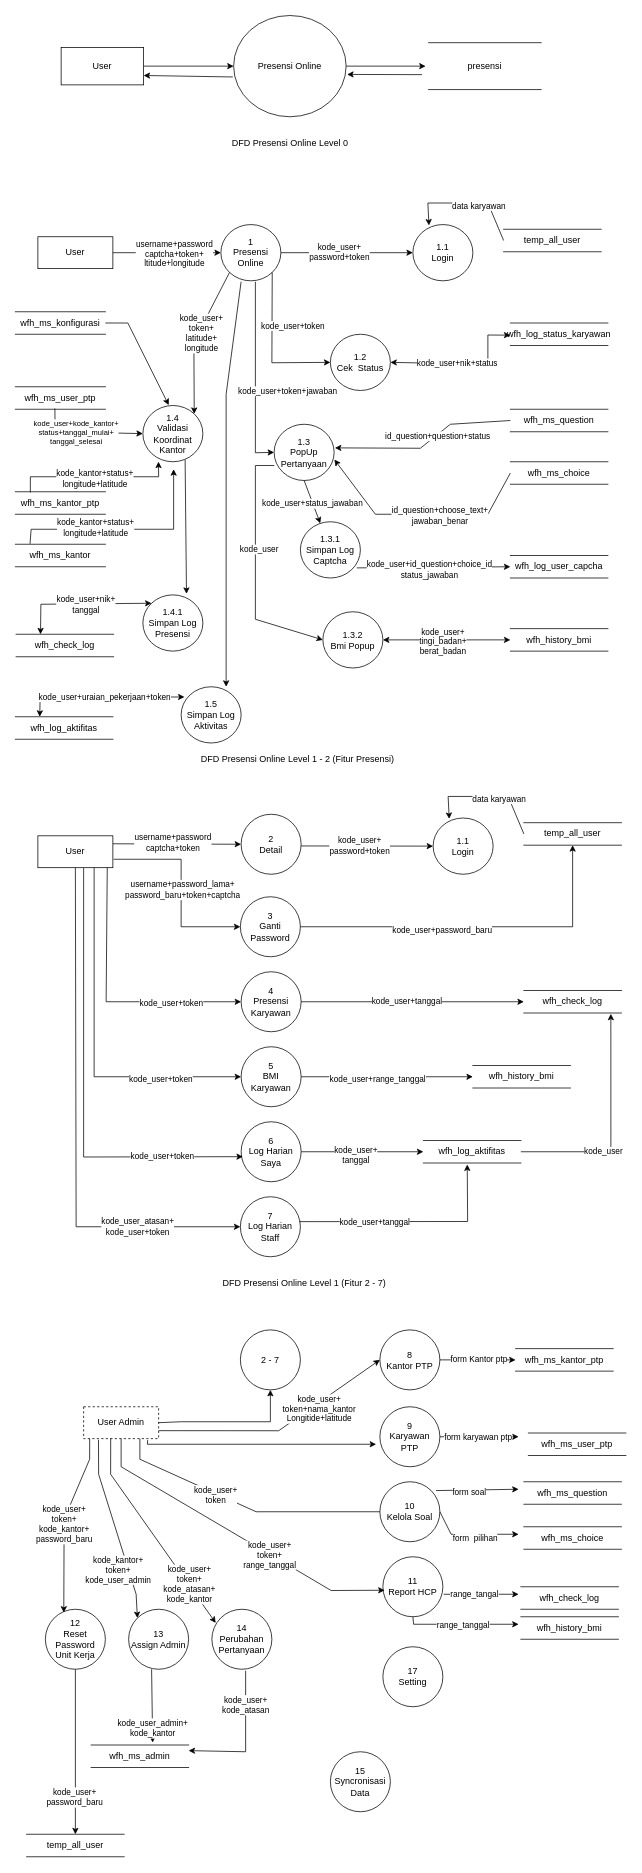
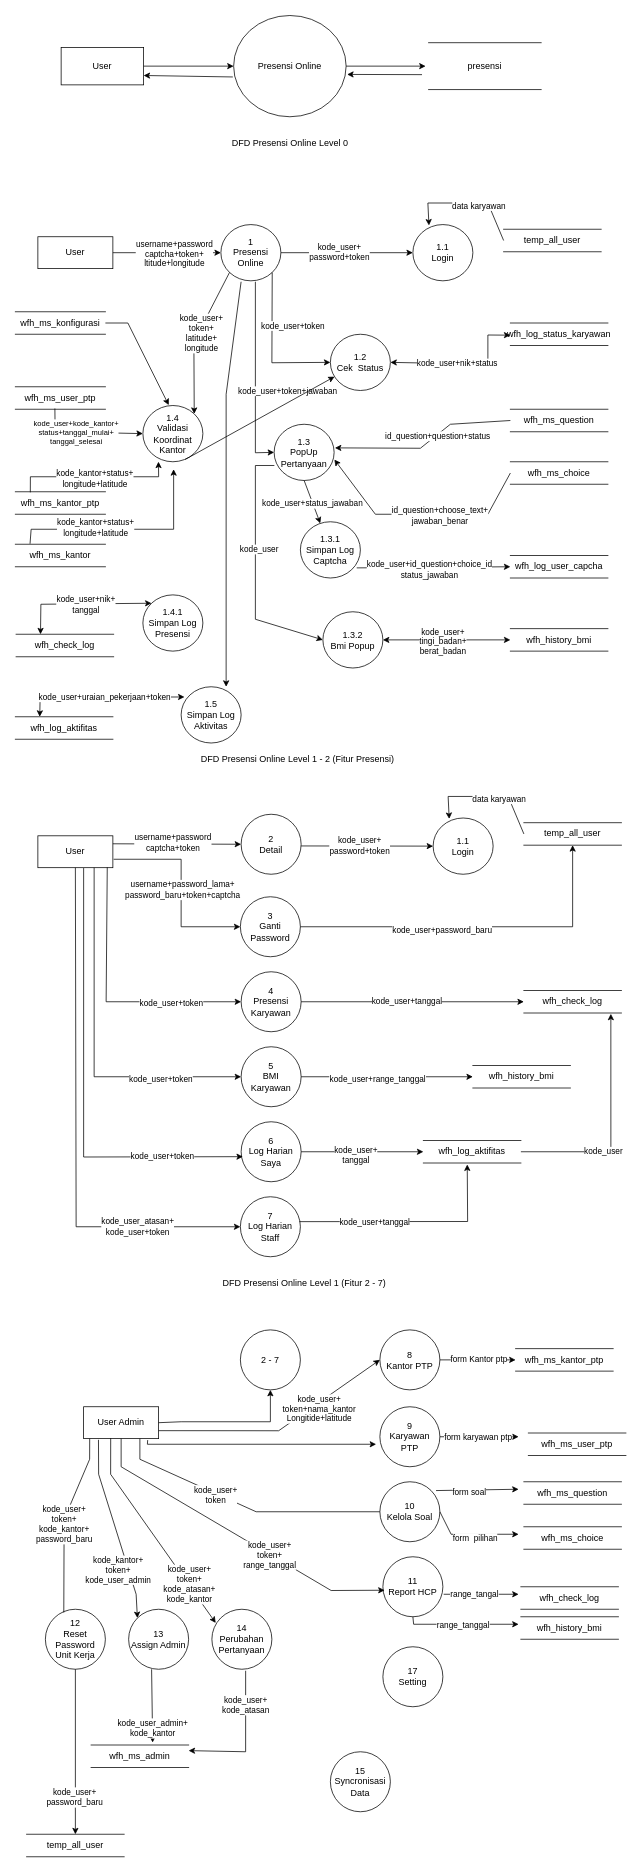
- <mxCell id="64" value="" style="endArrow=classic;html=1;rounded=0;exitX=0.704;exitY=0.96;exitDx=0;exitDy=0;exitPerimeter=0;entryX=0.727;entryY=-0.019;entryDx=0;entryDy=0;entryPerimeter=0;" edge="1" parent="1" source="33" target="63"><mxGeometry width="50" height="50" relative="1" as="geometry"><mxPoint x="511" y="695" as="sourcePoint" /><mxPoint x="561" y="645" as="targetPoint" /></mxGeometry></mxCell>
+ <mxCell id="64" value="" style="endArrow=classic;html=1;rounded=0;exitX=0.704;exitY=0.96;exitDx=0;exitDy=0;exitPerimeter=0;" edge="1" parent="1" source="33" target="34"><mxGeometry width="50" height="50" relative="1" as="geometry"><mxPoint x="511" y="695" as="sourcePoint" /><mxPoint x="561" y="645" as="targetPoint" /></mxGeometry></mxCell>
- <mxCell id="116" value="User Admin" style="html=1;dashed=1;whiteSpace=wrap;" vertex="1" parent="1"><mxGeometry x="111" y="1875" width="100" height="42.5" as="geometry" /></mxCell>
+ <mxCell id="116" value="User Admin" style="html=1;dashed=0;whiteSpace=wrap;" vertex="1" parent="1"><mxGeometry x="111" y="1875" width="100" height="42.5" as="geometry" /></mxCell>
- <mxCell id="142" value="" style="endArrow=classic;html=1;rounded=0;exitX=0.081;exitY=1.003;exitDx=0;exitDy=0;exitPerimeter=0;entryX=0.307;entryY=0.056;entryDx=0;entryDy=0;entryPerimeter=0;" edge="1" parent="1" source="116" target="120"><mxGeometry width="50" height="50" relative="1" as="geometry"><mxPoint x="221" y="2215" as="sourcePoint" /><mxPoint x="271" y="2165" as="targetPoint" /><Array as="points"><mxPoint x="119" y="1945" /><mxPoint x="85" y="2025" /></Array></mxGeometry></mxCell>
+ <mxCell id="142" value="" style="endArrow=none;html=1;rounded=0;exitX=0.081;exitY=1.003;exitDx=0;exitDy=0;exitPerimeter=0;entryX=0.307;entryY=0.056;entryDx=0;entryDy=0;entryPerimeter=0;" edge="1" parent="1" source="116" target="120"><mxGeometry width="50" height="50" relative="1" as="geometry"><mxPoint x="221" y="2215" as="sourcePoint" /><mxPoint x="271" y="2165" as="targetPoint" /><Array as="points"><mxPoint x="119" y="1945" /><mxPoint x="85" y="2025" /></Array></mxGeometry></mxCell>
